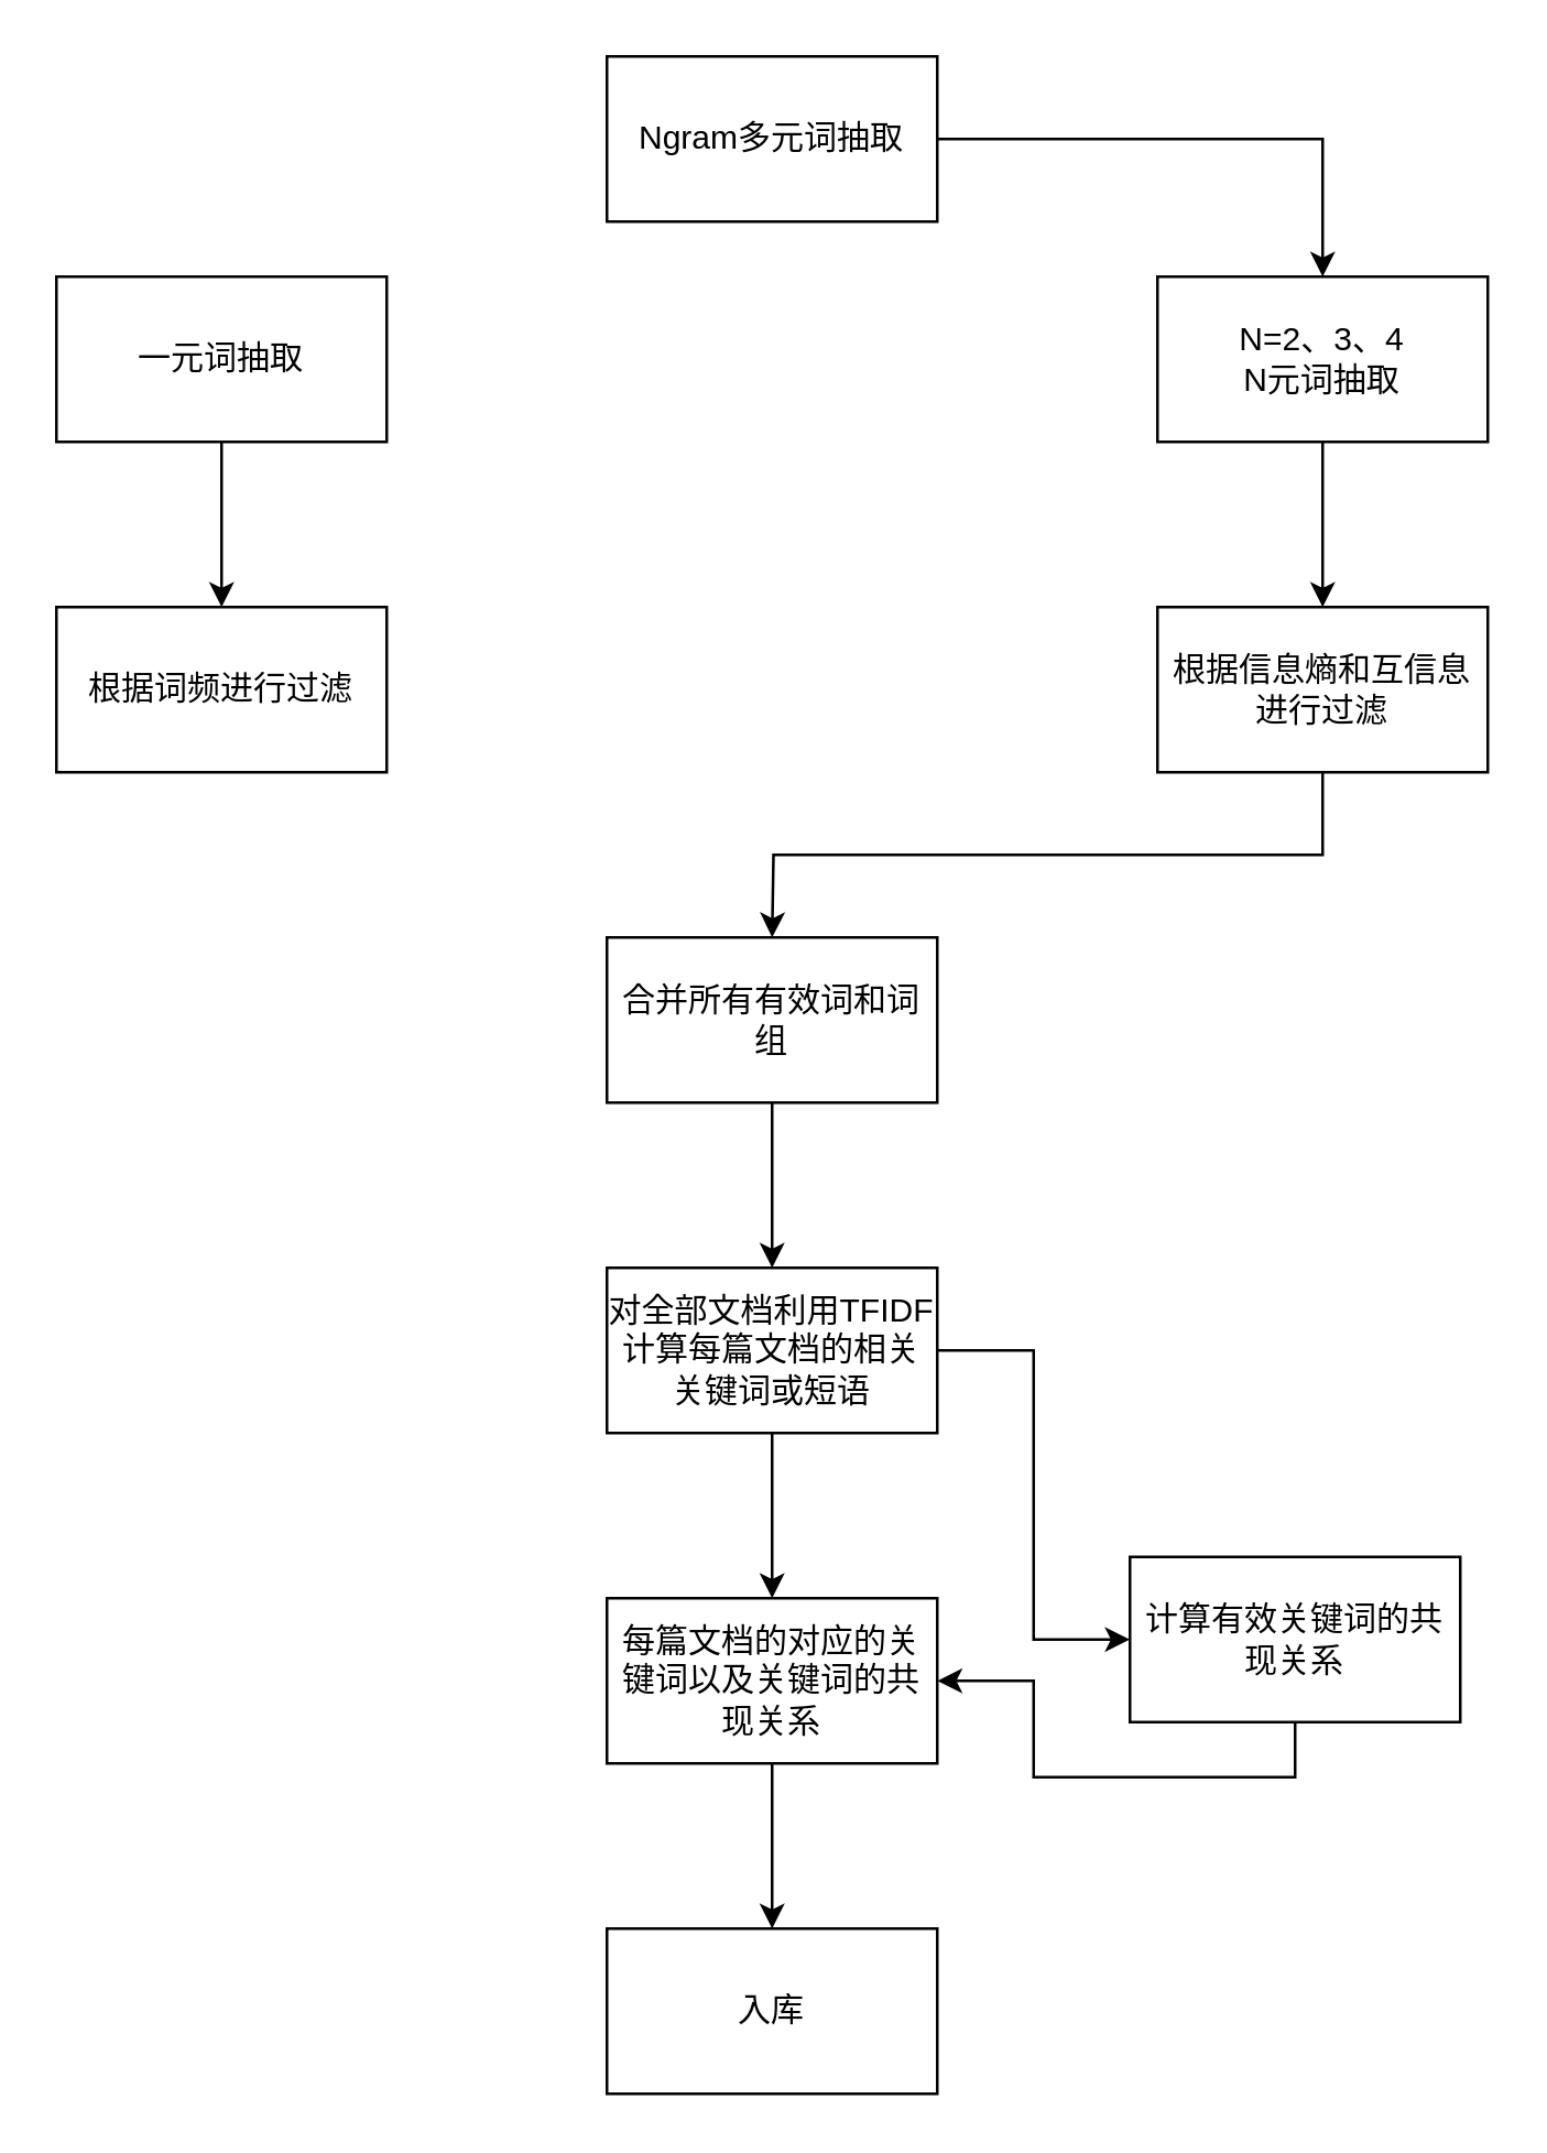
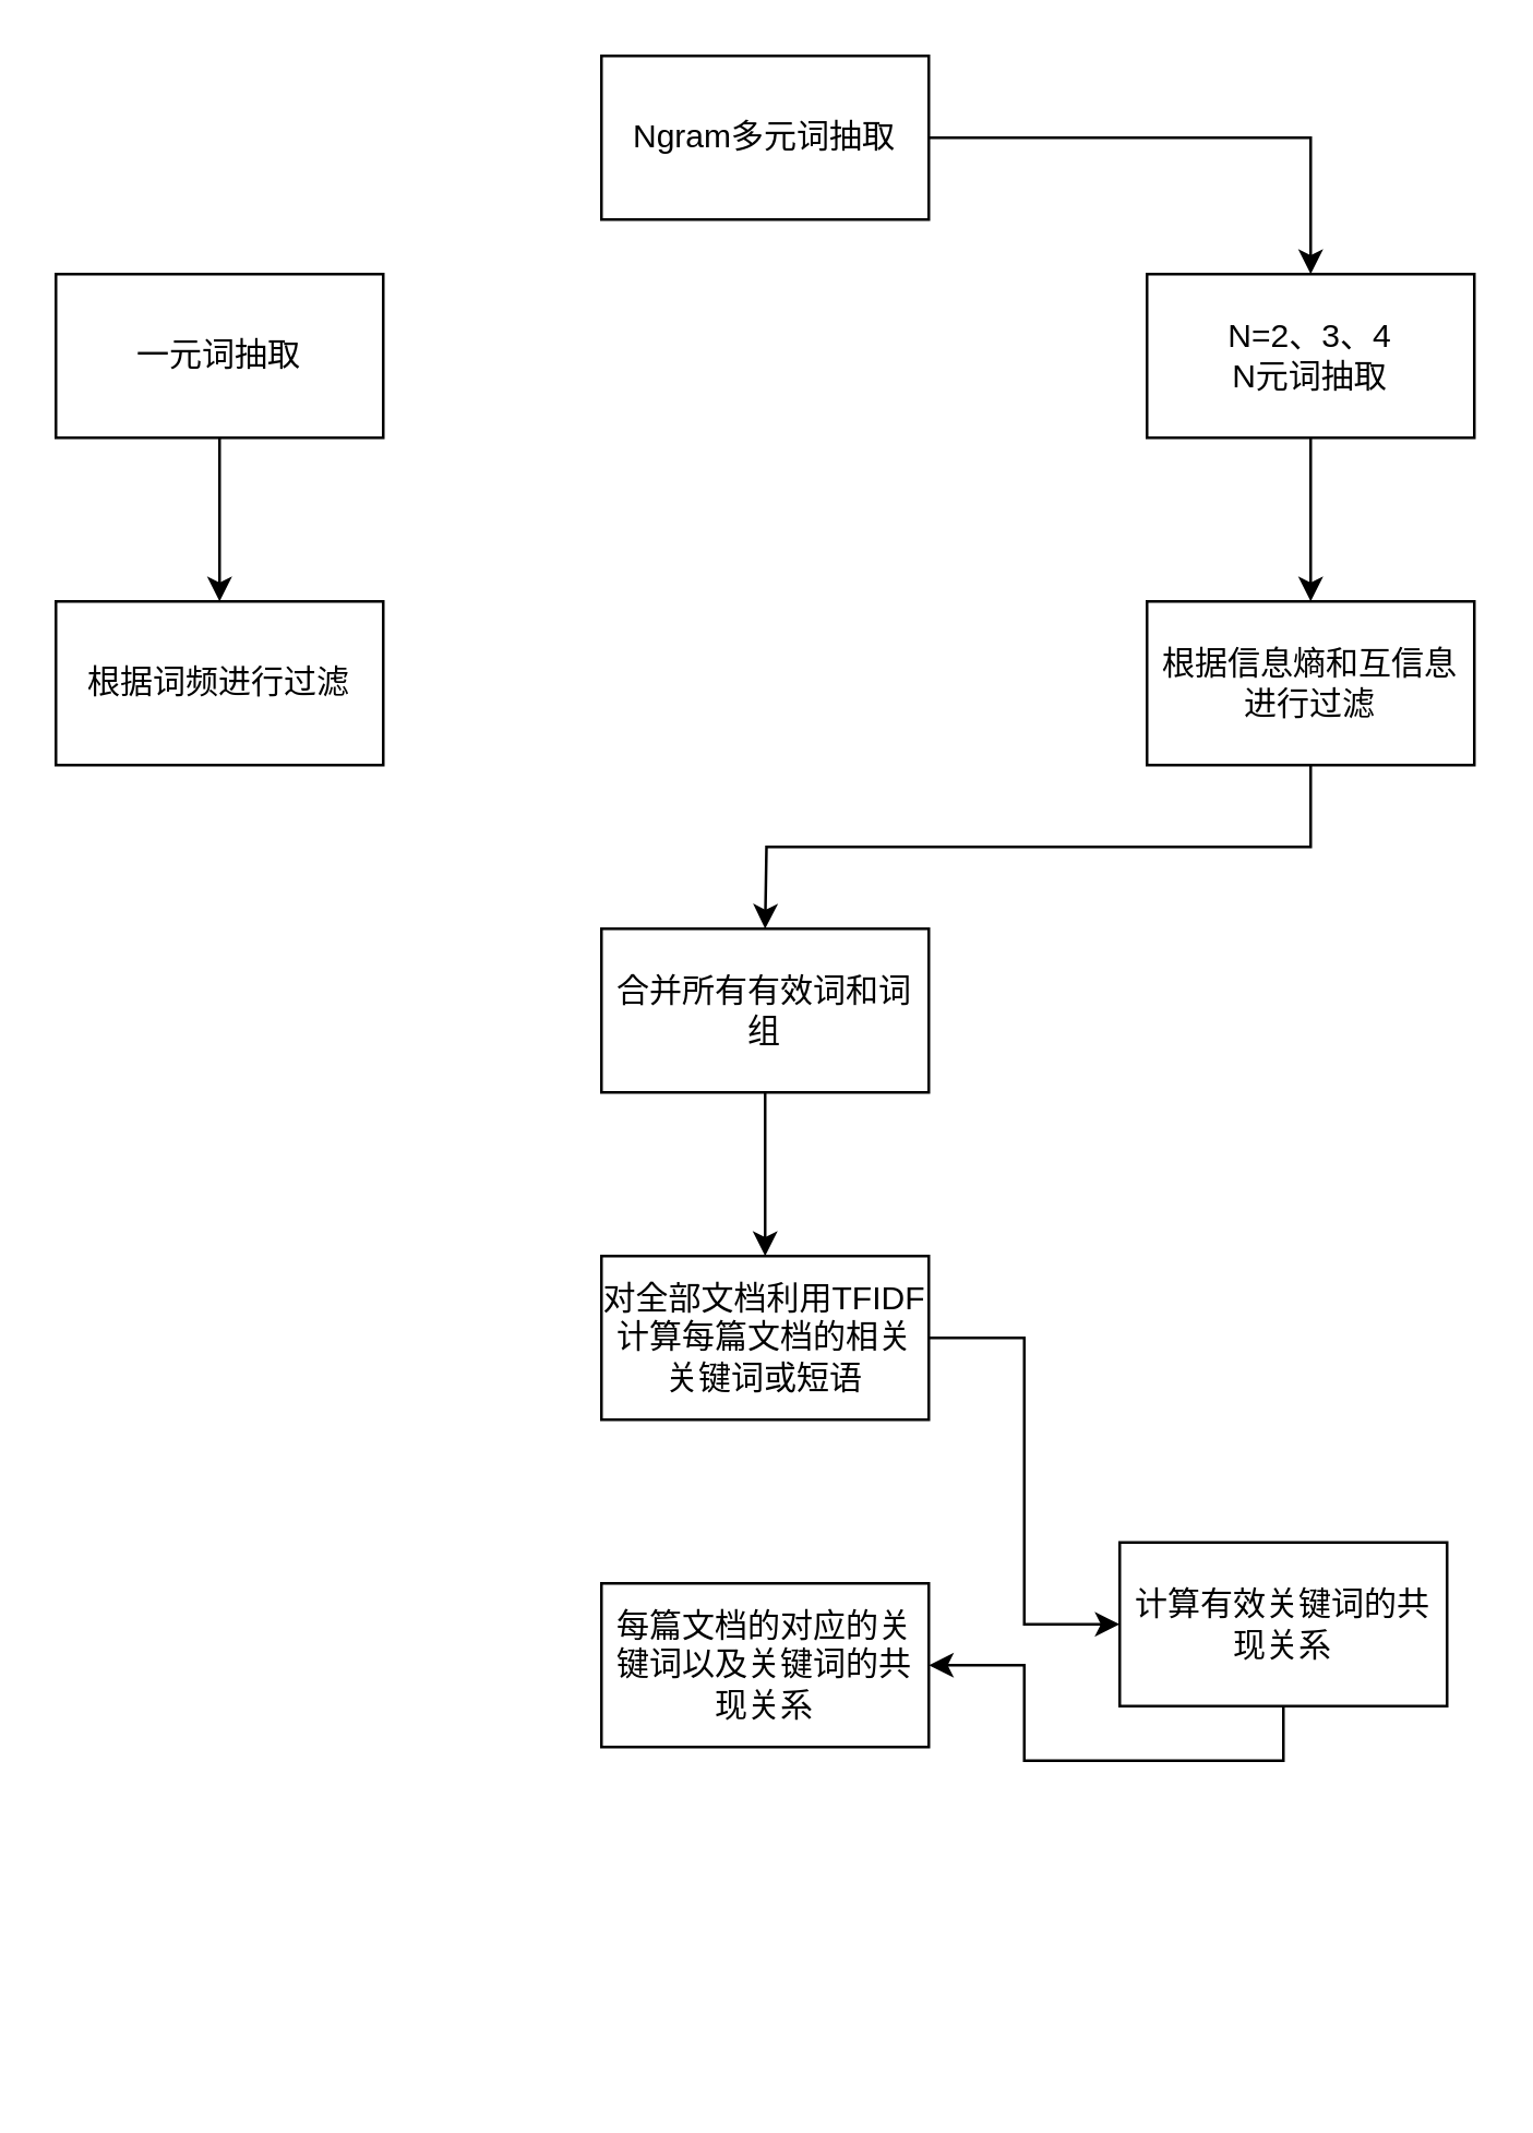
- <mxCell id="14" style="edgeStyle=orthogonalEdgeStyle;rounded=0;orthogonalLoop=1;jettySize=auto;html=1;exitX=0.5;exitY=1;exitDx=0;exitDy=0;entryX=0.5;entryY=0;entryDx=0;entryDy=0;" edge="1" parent="1" source="15" target="19"><mxGeometry relative="1" as="geometry" /></mxCell>
- <mxCell id="18" style="edgeStyle=orthogonalEdgeStyle;rounded=0;orthogonalLoop=1;jettySize=auto;html=1;exitX=0.5;exitY=1;exitDx=0;exitDy=0;entryX=0.5;entryY=0;entryDx=0;entryDy=0;" edge="1" parent="1" source="19" target="20"><mxGeometry relative="1" as="geometry" /></mxCell>
- <mxCell id="20" value="入库" style="rounded=0;whiteSpace=wrap;html=1;" vertex="1" parent="1"><mxGeometry x="220" y="700" width="120" height="60" as="geometry" /></mxCell>
